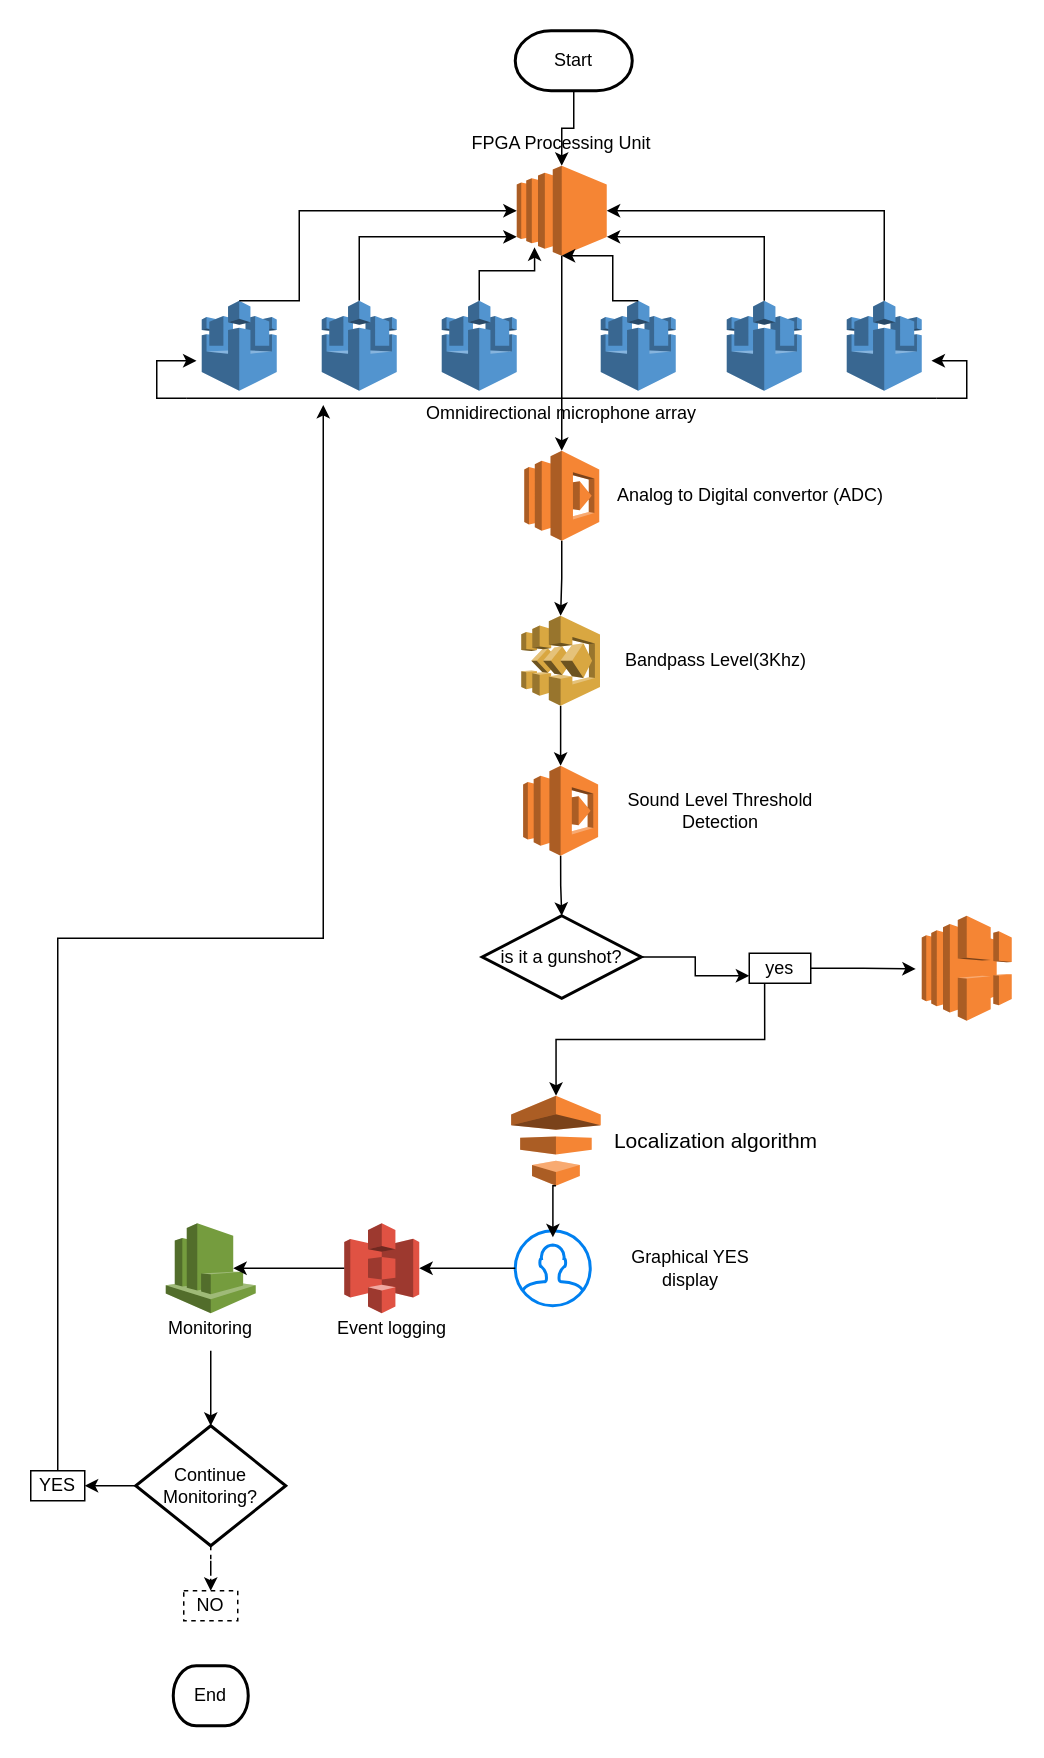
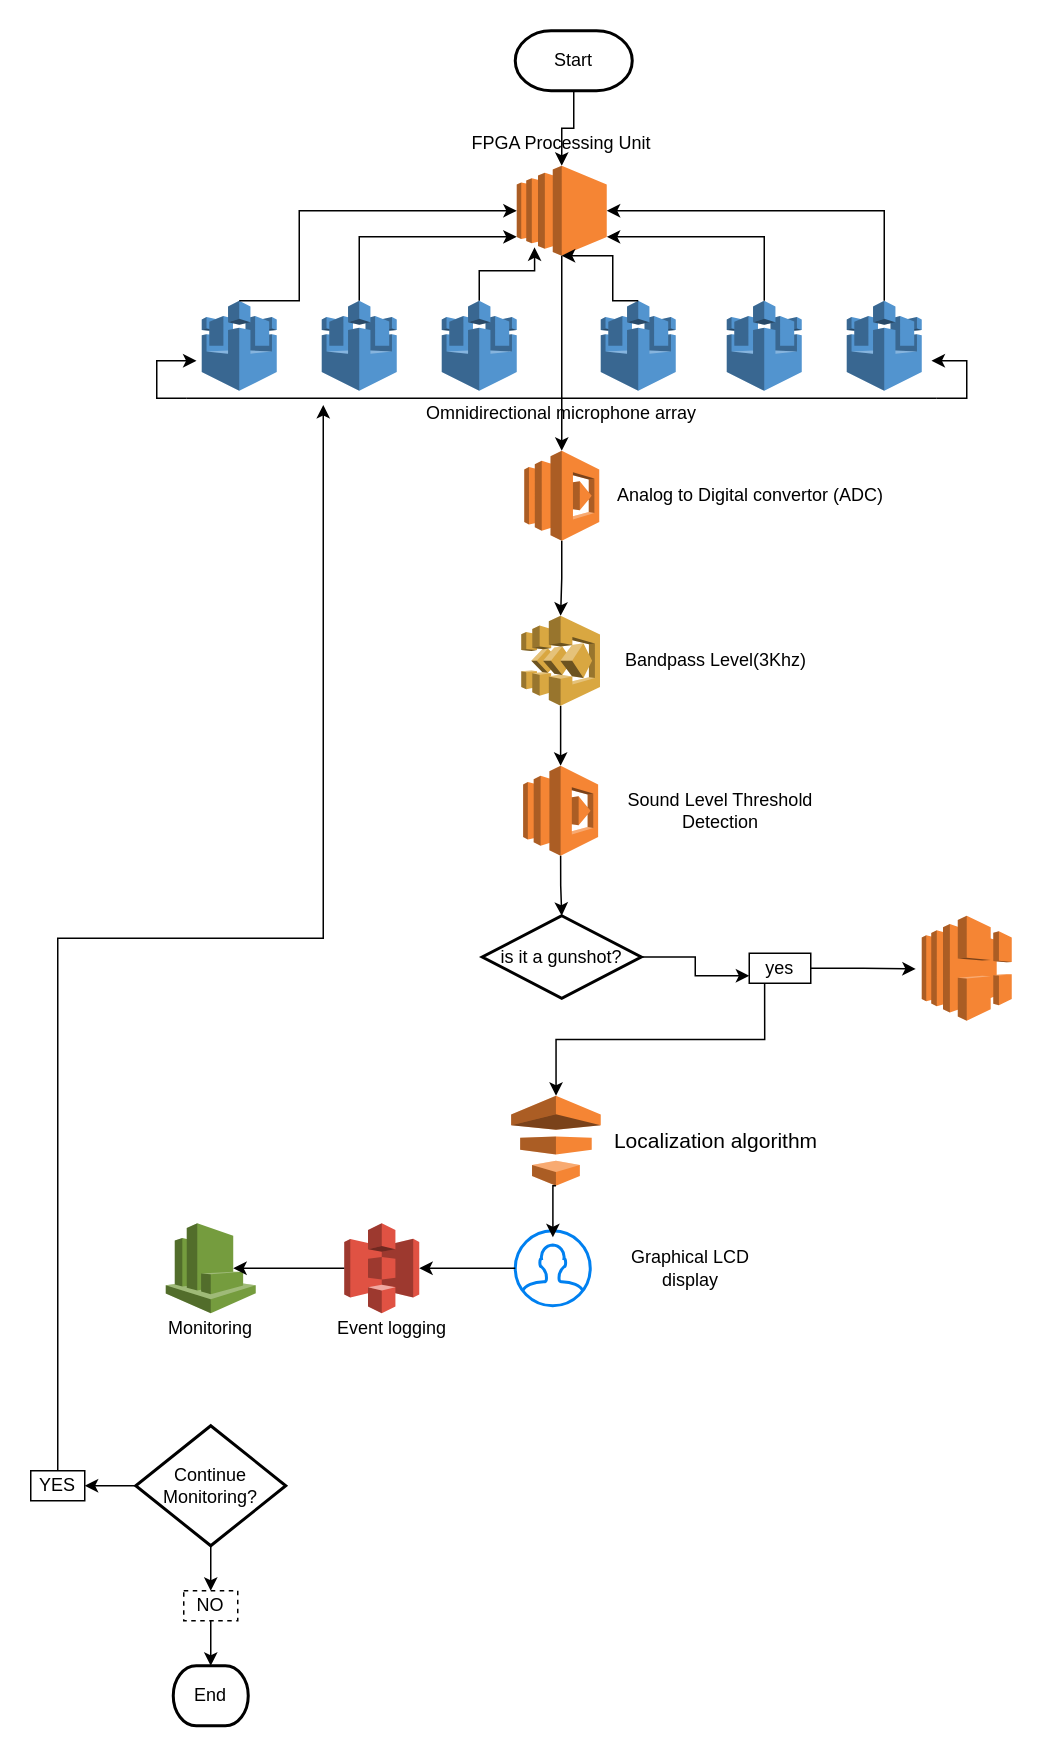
- <mxCell id="38" value="Graphical YES display" style="text;strokeColor=none;align=center;fillColor=none;html=1;verticalAlign=middle;whiteSpace=wrap;rounded=0;" vertex="1" parent="1"><mxGeometry x="410" y="830" width="100" height="30" as="geometry" /></mxCell>
+ <mxCell id="38" value="Graphical LCD display" style="text;strokeColor=none;align=center;fillColor=none;html=1;verticalAlign=middle;whiteSpace=wrap;rounded=0;" vertex="1" parent="1"><mxGeometry x="410" y="830" width="100" height="30" as="geometry" /></mxCell>
- <mxCell id="49" style="edgeStyle=orthogonalEdgeStyle;rounded=0;orthogonalLoop=1;jettySize=auto;html=1;entryX=0.5;entryY=0;entryDx=0;entryDy=0;entryPerimeter=0;" edge="1" parent="1" source="44" target="48"><mxGeometry relative="1" as="geometry" /></mxCell>
- <mxCell id="47" value="" style="edgeStyle=orthogonalEdgeStyle;rounded=0;orthogonalLoop=1;jettySize=auto;html=1;dashed=1;" edge="1" parent="1" source="48" target="53"><mxGeometry relative="1" as="geometry" /></mxCell>
+ <mxCell id="47" value="" style="edgeStyle=orthogonalEdgeStyle;rounded=0;orthogonalLoop=1;jettySize=auto;html=1;" edge="1" parent="1" source="48" target="53"><mxGeometry relative="1" as="geometry" /></mxCell>
+ <mxCell id="52" value="" style="edgeStyle=orthogonalEdgeStyle;rounded=0;orthogonalLoop=1;jettySize=auto;html=1;" edge="1" parent="1" source="53" target="57"><mxGeometry relative="1" as="geometry" /></mxCell>
